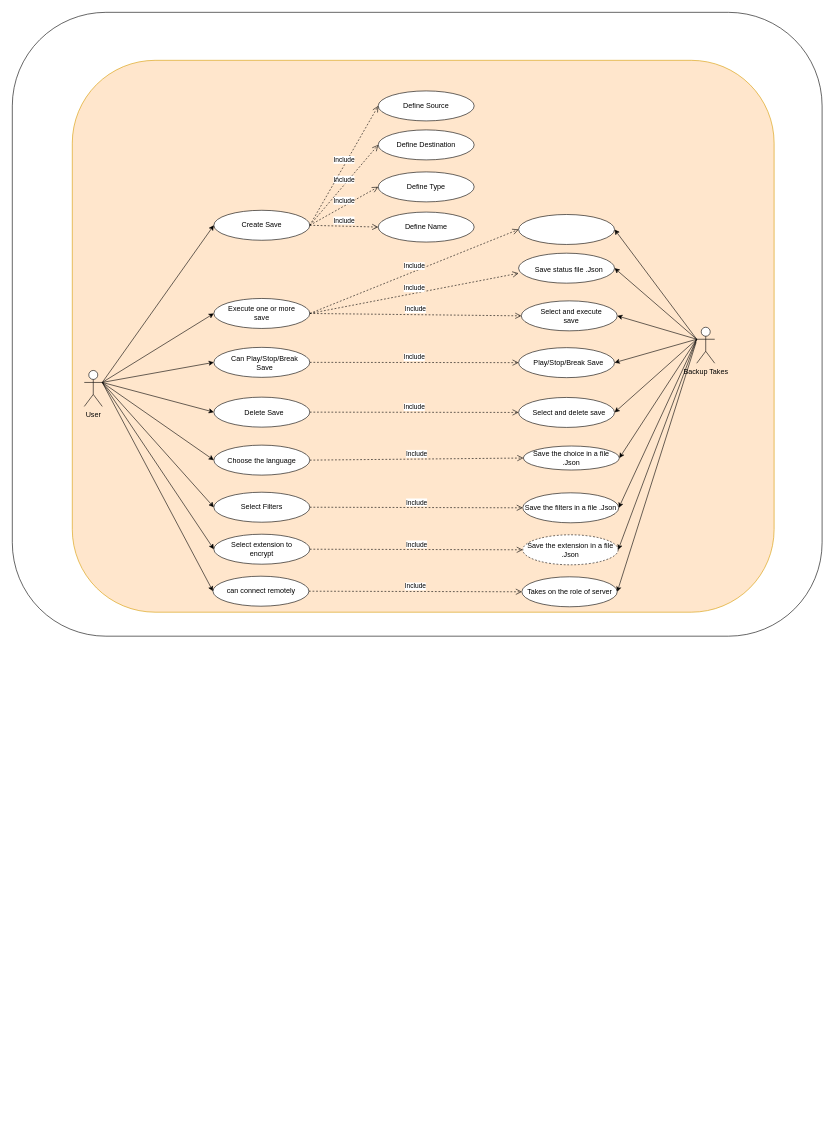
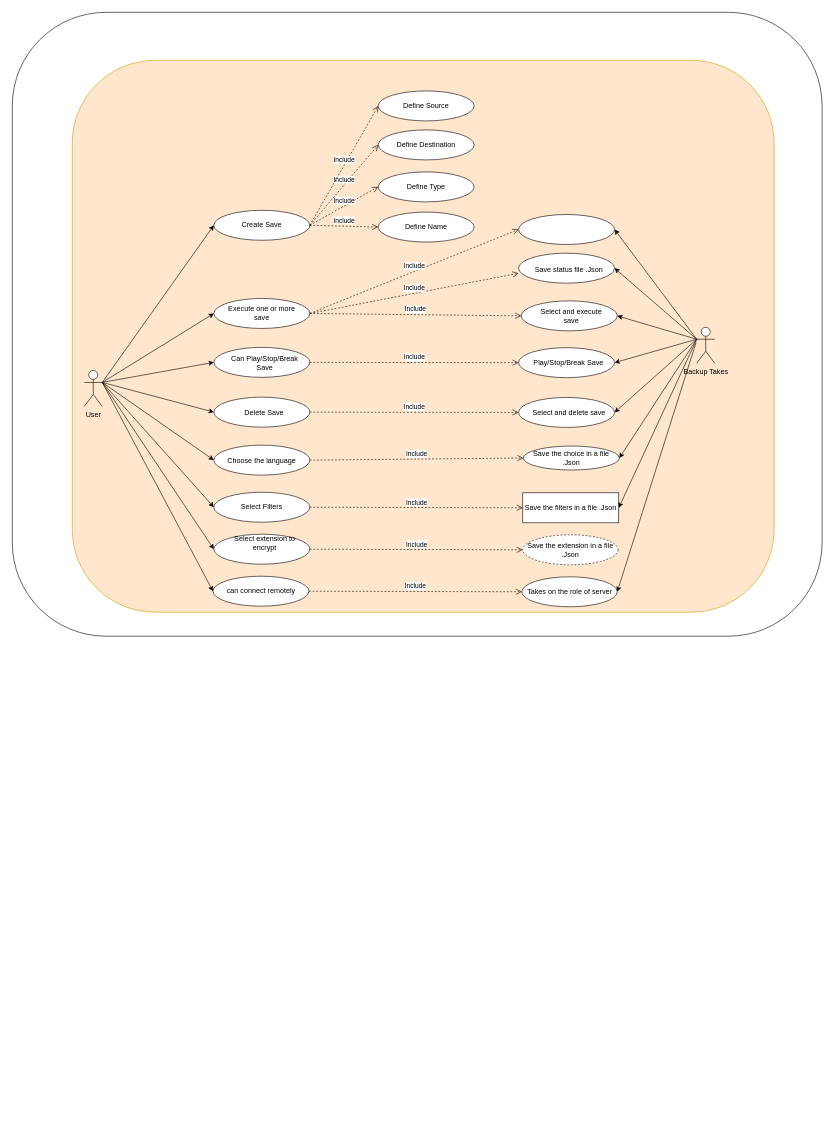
- <mxCell id="68" value="" style="endArrow=classic;html=1;rounded=0;entryX=1;entryY=0.5;entryDx=0;entryDy=0;exitX=0;exitY=0.333;exitDx=0;exitDy=0;exitPerimeter=0;" edge="1" parent="1" source="19" target="66"><mxGeometry width="50" height="50" relative="1" as="geometry"><mxPoint x="1170" y="570" as="sourcePoint" /><mxPoint x="1041" y="856" as="targetPoint" /></mxGeometry></mxCell>
- <mxCell id="61" value="Save the filters in a file .Json" style="ellipse;whiteSpace=wrap;html=1;" vertex="1" parent="1"><mxGeometry x="871" y="821" width="160" height="50" as="geometry" /></mxCell>
+ <mxCell id="61" value="Save the filters in a file .Json" style="whiteSpace=wrap;html=1;rounded=0;" vertex="1" parent="1"><mxGeometry x="871" y="821" width="160" height="50" as="geometry" /></mxCell>
- <mxCell id="64" value="Select extension to encrypt" style="text;html=1;strokeColor=none;fillColor=none;align=center;verticalAlign=middle;whiteSpace=wrap;rounded=0;" vertex="1" parent="1"><mxGeometry x="376" y="905" width="120" height="20" as="geometry" /></mxCell>
+ <mxCell id="64" value="Select extension to encrypt" style="text;html=1;strokeColor=none;fillColor=none;align=center;verticalAlign=middle;whiteSpace=wrap;rounded=0;" vertex="1" parent="1"><mxGeometry x="381" y="895" width="120" height="20" as="geometry" /></mxCell>
